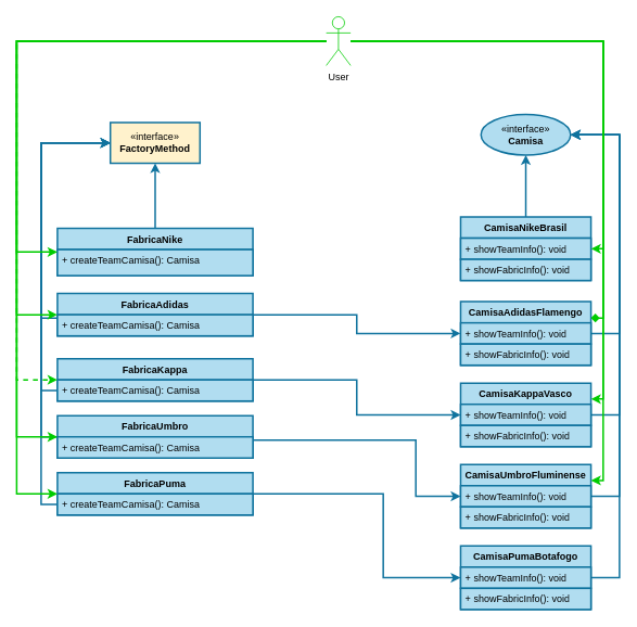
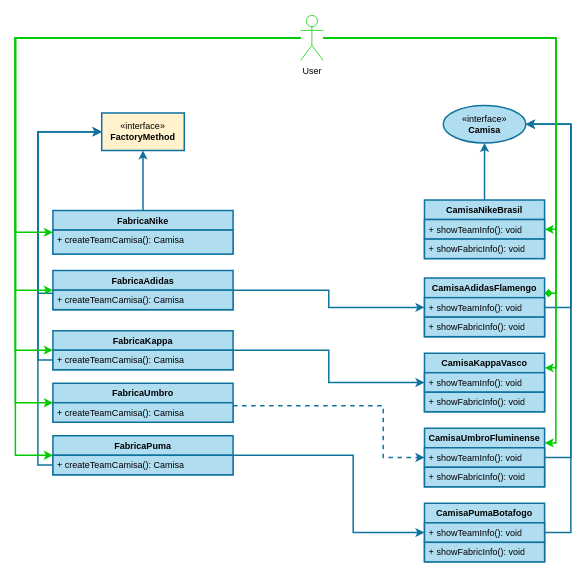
- <mxCell id="45" style="edgeStyle=orthogonalEdgeStyle;rounded=0;orthogonalLoop=1;jettySize=auto;html=1;strokeColor=#00CC00;strokeWidth=2;dashed=1;" edge="1" parent="1" source="52" target="14"><mxGeometry relative="1" as="geometry"><Array as="points"><mxPoint x="20" y="50" /><mxPoint x="20" y="466" /></Array></mxGeometry></mxCell>
+ <mxCell id="45" style="edgeStyle=orthogonalEdgeStyle;rounded=0;orthogonalLoop=1;jettySize=auto;html=1;strokeColor=#00CC00;strokeWidth=2;" edge="1" parent="1" source="52" target="14"><mxGeometry relative="1" as="geometry"><Array as="points"><mxPoint x="20" y="50" /><mxPoint x="20" y="466" /></Array></mxGeometry></mxCell>
- <mxCell id="31" style="edgeStyle=orthogonalEdgeStyle;rounded=0;orthogonalLoop=1;jettySize=auto;html=1;strokeColor=#10739e;strokeWidth=2;fillColor=#b1ddf0;" edge="1" parent="1" source="32" target="22"><mxGeometry relative="1" as="geometry"><Array as="points"><mxPoint x="760" y="509" /><mxPoint x="760" y="165" /></Array></mxGeometry></mxCell>
- <mxCell id="16" style="edgeStyle=orthogonalEdgeStyle;rounded=0;orthogonalLoop=1;jettySize=auto;html=1;entryX=0;entryY=0.5;entryDx=0;entryDy=0;fillColor=#b1ddf0;strokeColor=#10739e;strokeWidth=2;" edge="1" parent="1" source="18" target="2"><mxGeometry relative="1" as="geometry"><Array as="points"><mxPoint x="50" y="536" /><mxPoint x="50" y="175" /></Array></mxGeometry></mxCell>
- <mxCell id="17" style="edgeStyle=orthogonalEdgeStyle;rounded=0;orthogonalLoop=1;jettySize=auto;html=1;strokeColor=#10739e;strokeWidth=2;fillColor=#b1ddf0;" edge="1" parent="1" source="18" target="36"><mxGeometry relative="1" as="geometry"><Array as="points"><mxPoint x="510" y="540" /><mxPoint x="510" y="609" /></Array></mxGeometry></mxCell>
+ <mxCell id="17" style="edgeStyle=orthogonalEdgeStyle;rounded=0;orthogonalLoop=1;jettySize=auto;html=1;strokeColor=#10739e;strokeWidth=2;fillColor=#b1ddf0;dashed=1;" edge="1" parent="1" source="18" target="36"><mxGeometry relative="1" as="geometry"><Array as="points"><mxPoint x="510" y="540" /><mxPoint x="510" y="609" /></Array></mxGeometry></mxCell>
